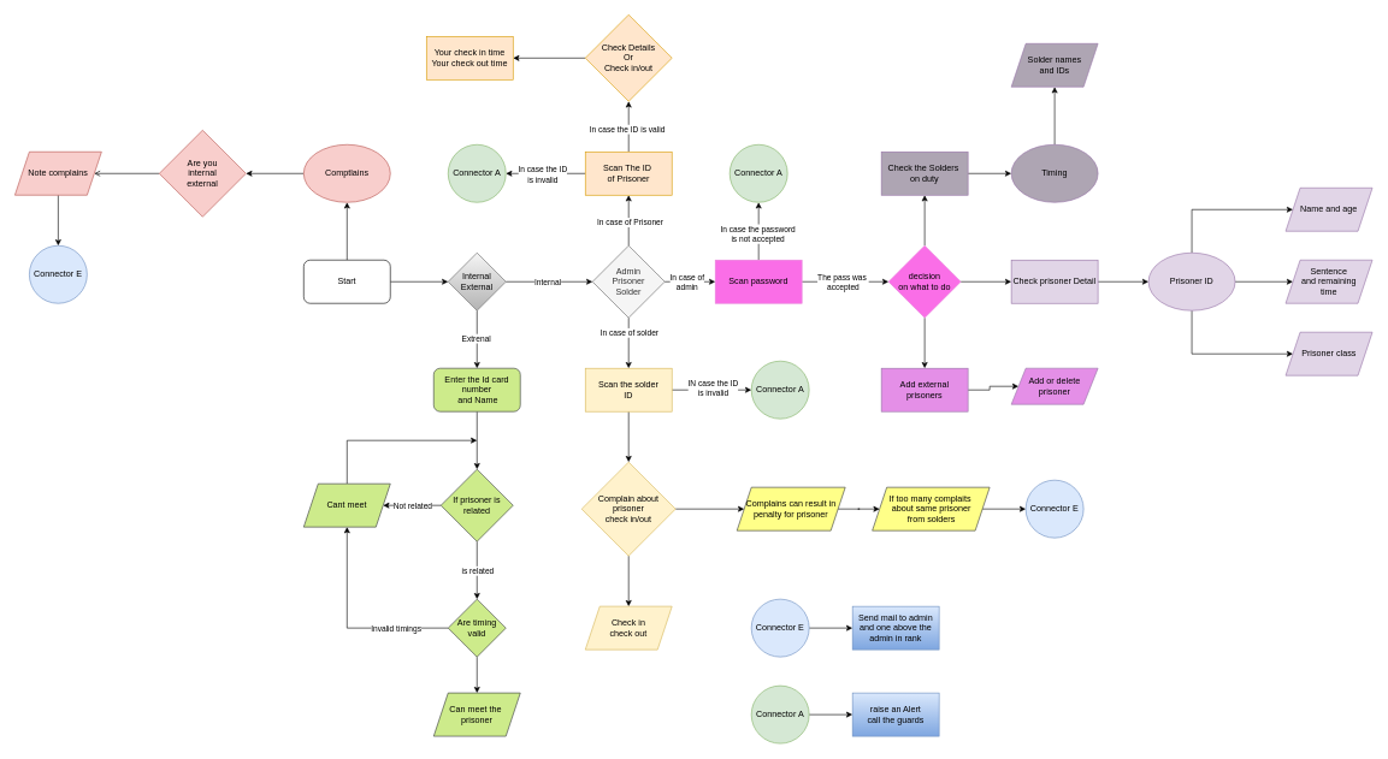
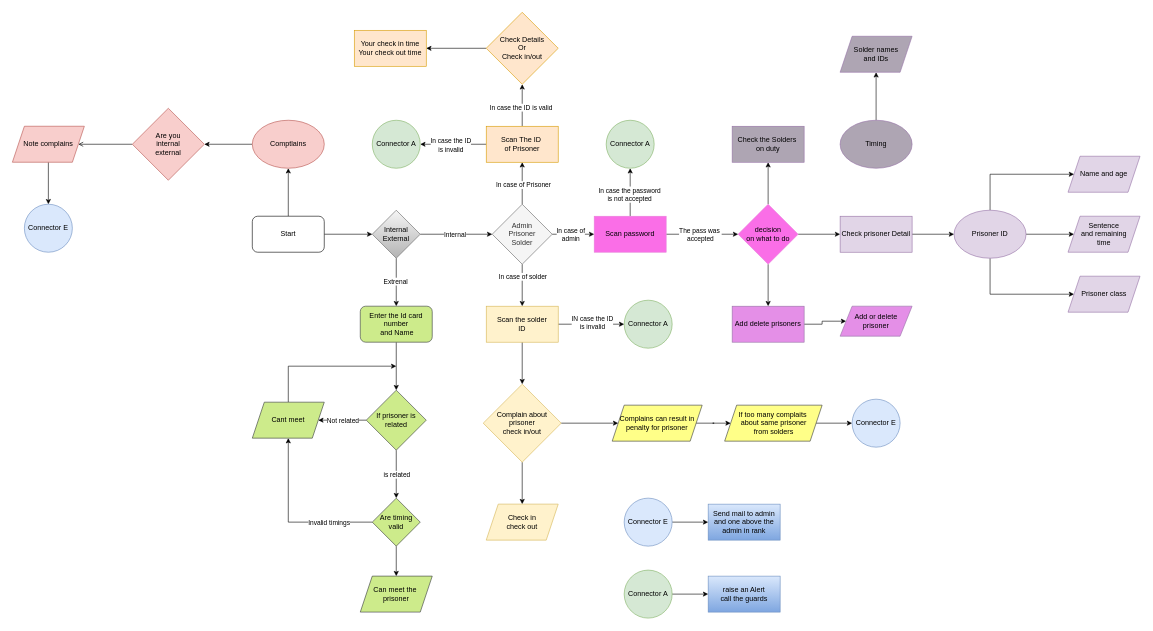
- <mxCell id="28" value="" style="edgeStyle=orthogonalEdgeStyle;rounded=0;orthogonalLoop=1;jettySize=auto;html=1;" edge="1" parent="1" source="29" target="79"><mxGeometry relative="1" as="geometry" /></mxCell>
- <mxCell id="40" value="Add external prisoners" style="whiteSpace=wrap;html=1;rounded=0;fillColor=#E48FE7;strokeColor=#9673a6;" vertex="1" parent="1"><mxGeometry x="1220" y="510" width="120" height="60" as="geometry" /></mxCell>
+ <mxCell id="40" value="Add delete prisoners" style="whiteSpace=wrap;html=1;rounded=0;fillColor=#E48FE7;strokeColor=#9673a6;" vertex="1" parent="1"><mxGeometry x="1220" y="510" width="120" height="60" as="geometry" /></mxCell>
